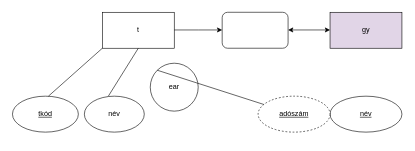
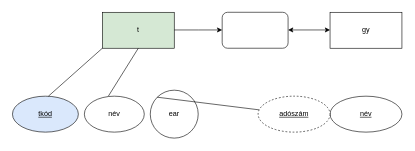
- <mxCell id="2" value="t" style="rounded=0;whiteSpace=wrap;html=1;" vertex="1" parent="1"><mxGeometry x="170" y="20" width="120" height="60" as="geometry" /></mxCell>
+ <mxCell id="2" value="t" style="rounded=0;whiteSpace=wrap;html=1;fillColor=#d5e8d4;" vertex="1" parent="1"><mxGeometry x="170" y="20" width="120" height="60" as="geometry" /></mxCell>
- <mxCell id="3" value="gy" style="rounded=0;whiteSpace=wrap;html=1;fillColor=#e1d5e7;" vertex="1" parent="1"><mxGeometry x="550" y="20" width="120" height="60" as="geometry" /></mxCell>
+ <mxCell id="3" value="gy" style="rounded=0;whiteSpace=wrap;html=1;" vertex="1" parent="1"><mxGeometry x="550" y="20" width="120" height="60" as="geometry" /></mxCell>
- <mxCell id="8" value="ear" style="ellipse;whiteSpace=wrap;html=1;aspect=fixed;" vertex="1" parent="1"><mxGeometry x="250" y="105" width="80" height="80" as="geometry" /></mxCell>
+ <mxCell id="8" value="ear" style="ellipse;whiteSpace=wrap;html=1;aspect=fixed;" vertex="1" parent="1"><mxGeometry x="250" y="150" width="80" height="80" as="geometry" /></mxCell>
- <mxCell id="5" value="&lt;u&gt;tkód&lt;/u&gt;" style="ellipse;whiteSpace=wrap;html=1;" vertex="1" parent="1"><mxGeometry y="160" width="110" height="60" as="geometry" x="20" /></mxCell>
+ <mxCell id="5" value="&lt;u&gt;tkód&lt;/u&gt;" style="ellipse;whiteSpace=wrap;html=1;fillColor=#dae8fc;" vertex="1" parent="1"><mxGeometry y="160" width="110" height="60" as="geometry" x="20" /></mxCell>
